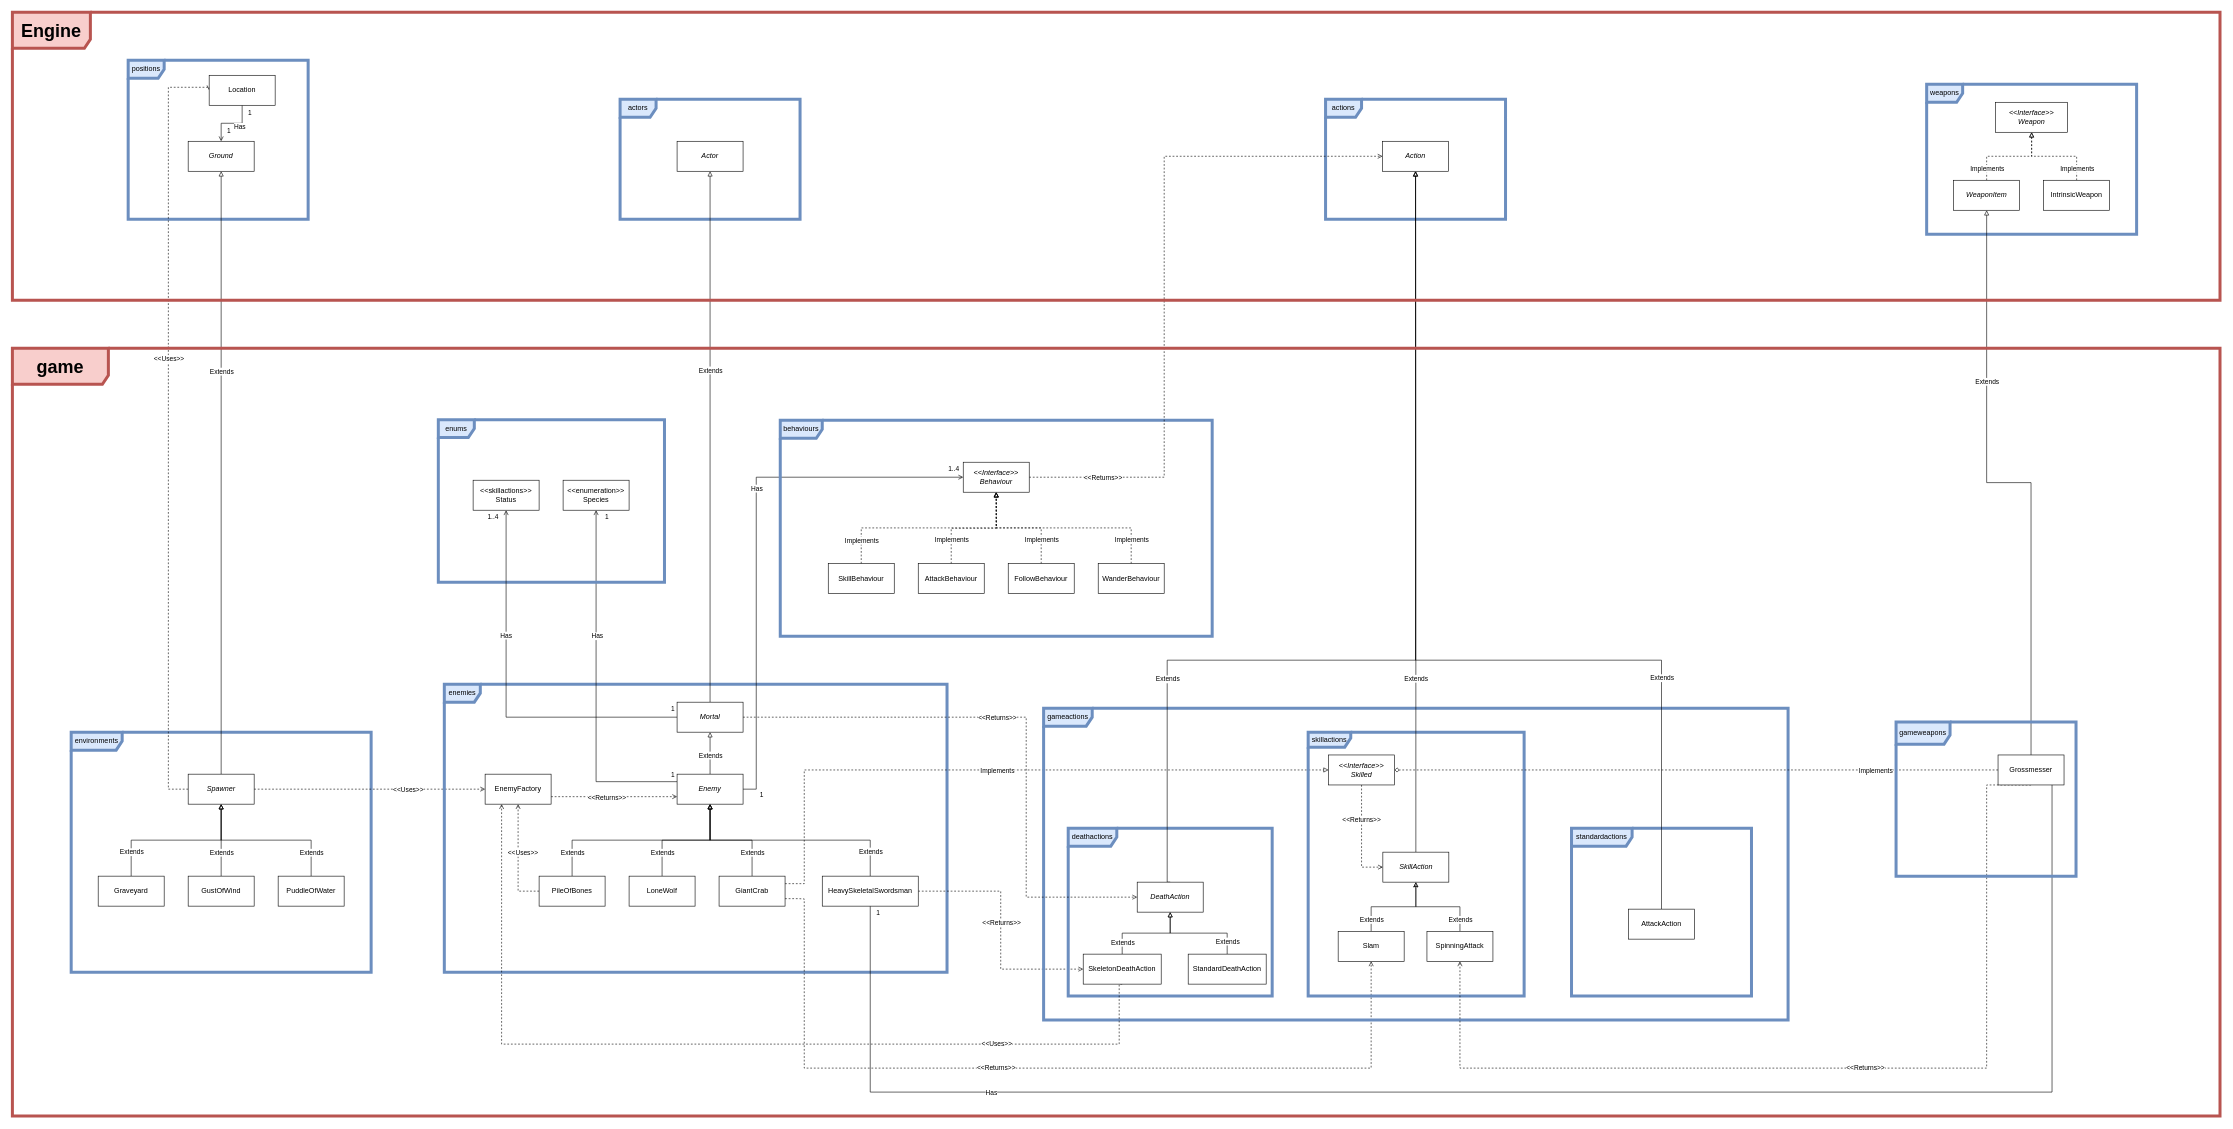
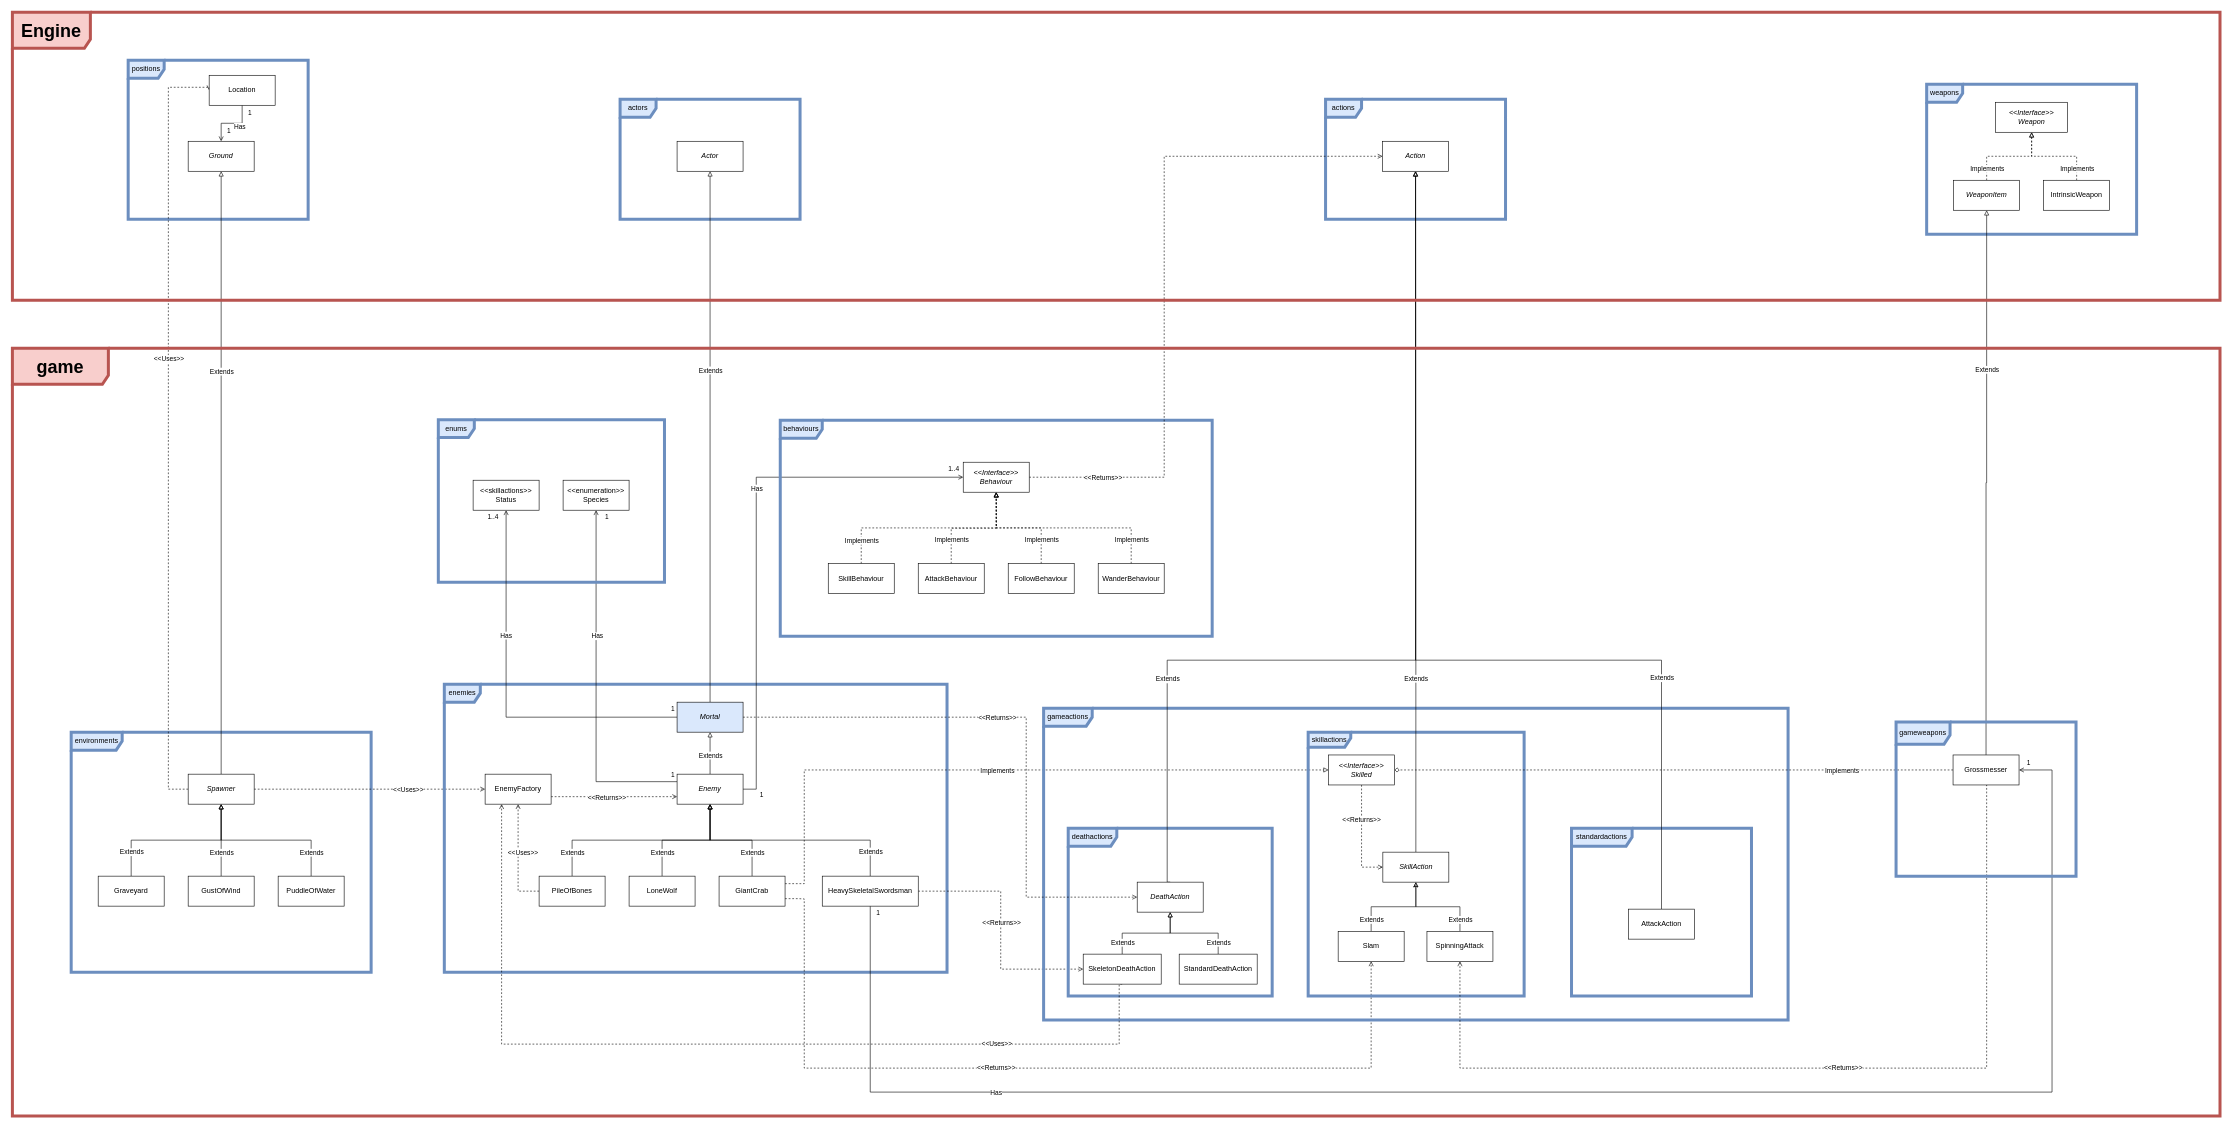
- <mxCell id="143" value="&lt;i&gt;Mortal&lt;/i&gt;" style="html=1;whiteSpace=wrap;" vertex="1" parent="1"><mxGeometry x="1128" y="1170" width="110" height="50" as="geometry" /></mxCell>
+ <mxCell id="143" value="&lt;i&gt;Mortal&lt;/i&gt;" style="html=1;whiteSpace=wrap;fillColor=#dae8fc;" vertex="1" parent="1"><mxGeometry x="1128" y="1170" width="110" height="50" as="geometry" /></mxCell>
- <mxCell id="136" value="Grossmesser" style="html=1;whiteSpace=wrap;" parent="1" vertex="1"><mxGeometry x="3330" y="1258" width="110" height="50" as="geometry" /></mxCell>
+ <mxCell id="136" value="Grossmesser" style="html=1;whiteSpace=wrap;" parent="1" vertex="1"><mxGeometry x="3255" y="1258" width="110" height="50" as="geometry" /></mxCell>
- <mxCell id="134" value="StandardDeathAction" style="html=1;whiteSpace=wrap;" parent="1" vertex="1"><mxGeometry x="1980" y="1590" width="130" height="50" as="geometry" /></mxCell>
+ <mxCell id="134" value="StandardDeathAction" style="html=1;whiteSpace=wrap;" parent="1" vertex="1"><mxGeometry x="1965" y="1590" width="130" height="50" as="geometry" /></mxCell>
